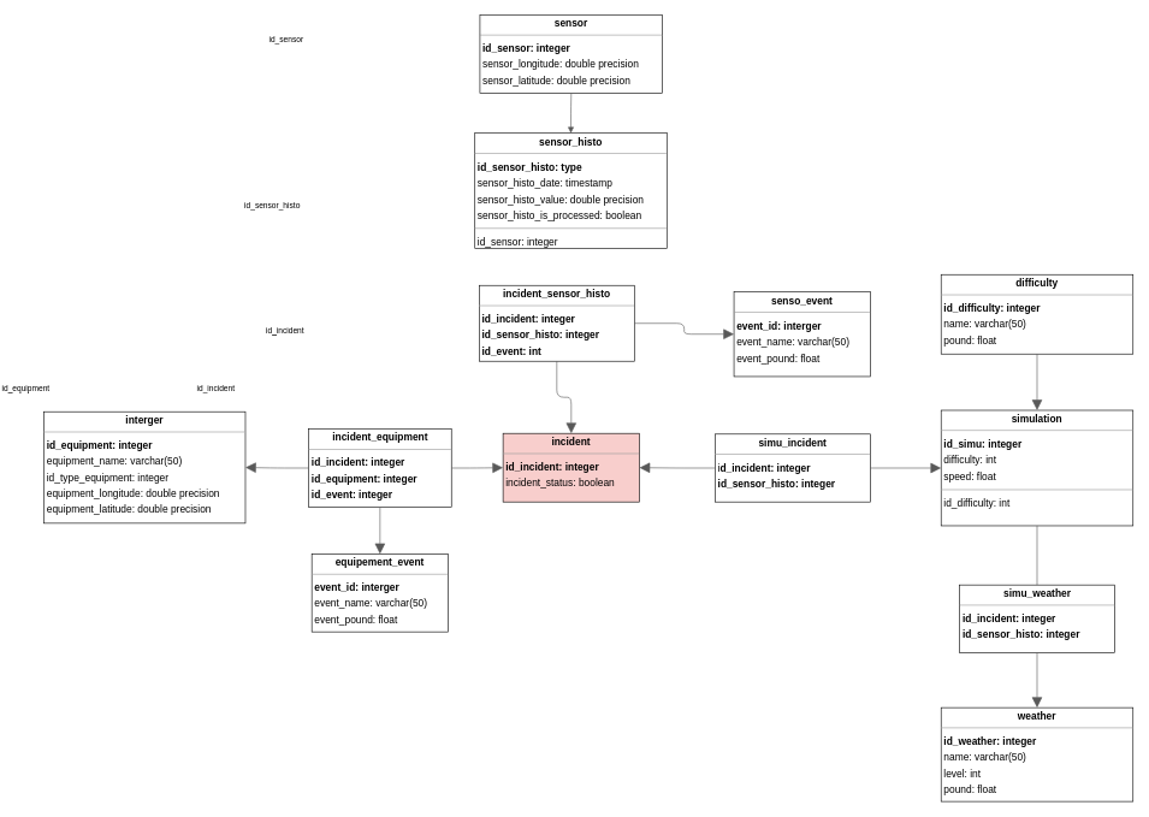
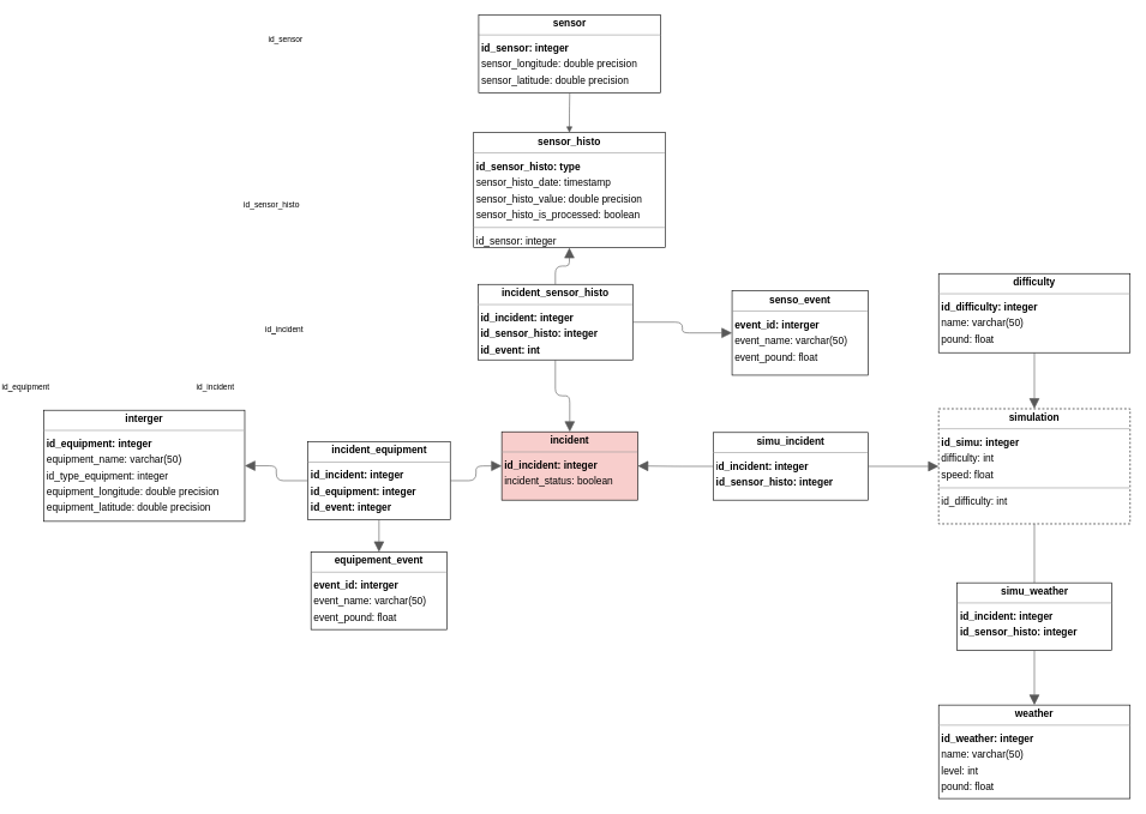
+ <mxCell id="14" value="" style="html=1;rounded=1;edgeStyle=orthogonalEdgeStyle;dashed=0;startArrow=none;endArrow=block;endSize=12;strokeColor=#595959;exitX=0.500;exitY=0.000;exitDx=0;exitDy=0;entryX=0.500;entryY=1.000;entryDx=0;entryDy=0;" parent="1" source="5" target="7" edge="1"><mxGeometry width="50" height="50" relative="1" as="geometry"><Array as="points" /></mxGeometry></mxCell>
+ <mxCell id="15" value="id_sensor_histo" style="edgeLabel;resizable=0;html=1;align=left;verticalAlign=top;strokeColor=default;" parent="14" vertex="1" connectable="0"><mxGeometry x="296" y="272" as="geometry" /></mxCell>
- <mxCell id="4" value="&lt;p style=&quot;margin:0px;margin-top:4px;text-align:center;&quot;&gt;&lt;b&gt;incident_equipment&lt;/b&gt;&lt;/p&gt;&lt;hr size=&quot;1&quot;&gt;&lt;p style=&quot;margin:0 0 0 4px;line-height:1.6;&quot;&gt;&lt;b&gt; id_incident: integer&lt;br&gt; id_equipment: integer&lt;/b&gt;&lt;/p&gt;&lt;p style=&quot;margin:0 0 0 4px;line-height:1.6;&quot;&gt;&lt;b&gt;id_event: integer&lt;/b&gt;&lt;/p&gt;" style="verticalAlign=top;align=left;overflow=fill;fontSize=14;fontFamily=Helvetica;html=1;rounded=0;shadow=0;comic=0;labelBackgroundColor=none;strokeWidth=1;" parent="1" vertex="1"><mxGeometry x="386.5" y="593.5" width="198" height="109" as="geometry" /></mxCell>
+ <mxCell id="4" value="&lt;p style=&quot;margin:0px;margin-top:4px;text-align:center;&quot;&gt;&lt;b&gt;incident_equipment&lt;/b&gt;&lt;/p&gt;&lt;hr size=&quot;1&quot;&gt;&lt;p style=&quot;margin:0 0 0 4px;line-height:1.6;&quot;&gt;&lt;b&gt; id_incident: integer&lt;br&gt; id_equipment: integer&lt;/b&gt;&lt;/p&gt;&lt;p style=&quot;margin:0 0 0 4px;line-height:1.6;&quot;&gt;&lt;b&gt;id_event: integer&lt;/b&gt;&lt;/p&gt;" style="verticalAlign=top;align=left;overflow=fill;fontSize=14;fontFamily=Helvetica;html=1;rounded=0;shadow=0;comic=0;labelBackgroundColor=none;strokeWidth=1;" parent="1" vertex="1"><mxGeometry x="386.5" y="613.5" width="198" height="109" as="geometry" /></mxCell>
- <mxCell id="18" value="&lt;p style=&quot;margin:0px;margin-top:4px;text-align:center;&quot;&gt;&lt;b&gt;simulation&lt;/b&gt;&lt;/p&gt;&lt;hr size=&quot;1&quot;&gt;&lt;p style=&quot;margin:0 0 0 4px;line-height:1.6;&quot;&gt;&lt;b&gt; id_simu: integer&lt;br&gt;&lt;/b&gt;&lt;/p&gt;&lt;p style=&quot;margin:0 0 0 4px;line-height:1.6;&quot;&gt;difficulty: int&lt;br&gt; speed: float&lt;/p&gt;&lt;hr size=&quot;1&quot;&gt;&lt;p style=&quot;margin:0 0 0 4px;line-height:1.6;&quot;&gt;id_difficulty: int&lt;/p&gt;" style="verticalAlign=top;align=left;overflow=fill;fontSize=14;fontFamily=Helvetica;html=1;rounded=0;shadow=0;comic=0;labelBackgroundColor=none;strokeWidth=1;" parent="1" vertex="1"><mxGeometry x="1263" y="568" width="266" height="160" as="geometry" /></mxCell>
+ <mxCell id="18" value="&lt;p style=&quot;margin:0px;margin-top:4px;text-align:center;&quot;&gt;&lt;b&gt;simulation&lt;/b&gt;&lt;/p&gt;&lt;hr size=&quot;1&quot;&gt;&lt;p style=&quot;margin:0 0 0 4px;line-height:1.6;&quot;&gt;&lt;b&gt; id_simu: integer&lt;br&gt;&lt;/b&gt;&lt;/p&gt;&lt;p style=&quot;margin:0 0 0 4px;line-height:1.6;&quot;&gt;difficulty: int&lt;br&gt; speed: float&lt;/p&gt;&lt;hr size=&quot;1&quot;&gt;&lt;p style=&quot;margin:0 0 0 4px;line-height:1.6;&quot;&gt;id_difficulty: int&lt;/p&gt;" style="verticalAlign=top;align=left;overflow=fill;fontSize=14;fontFamily=Helvetica;html=1;rounded=0;shadow=0;comic=0;labelBackgroundColor=none;strokeWidth=1;dashed=1;" parent="1" vertex="1"><mxGeometry x="1263" y="568" width="266" height="160" as="geometry" /></mxCell>
